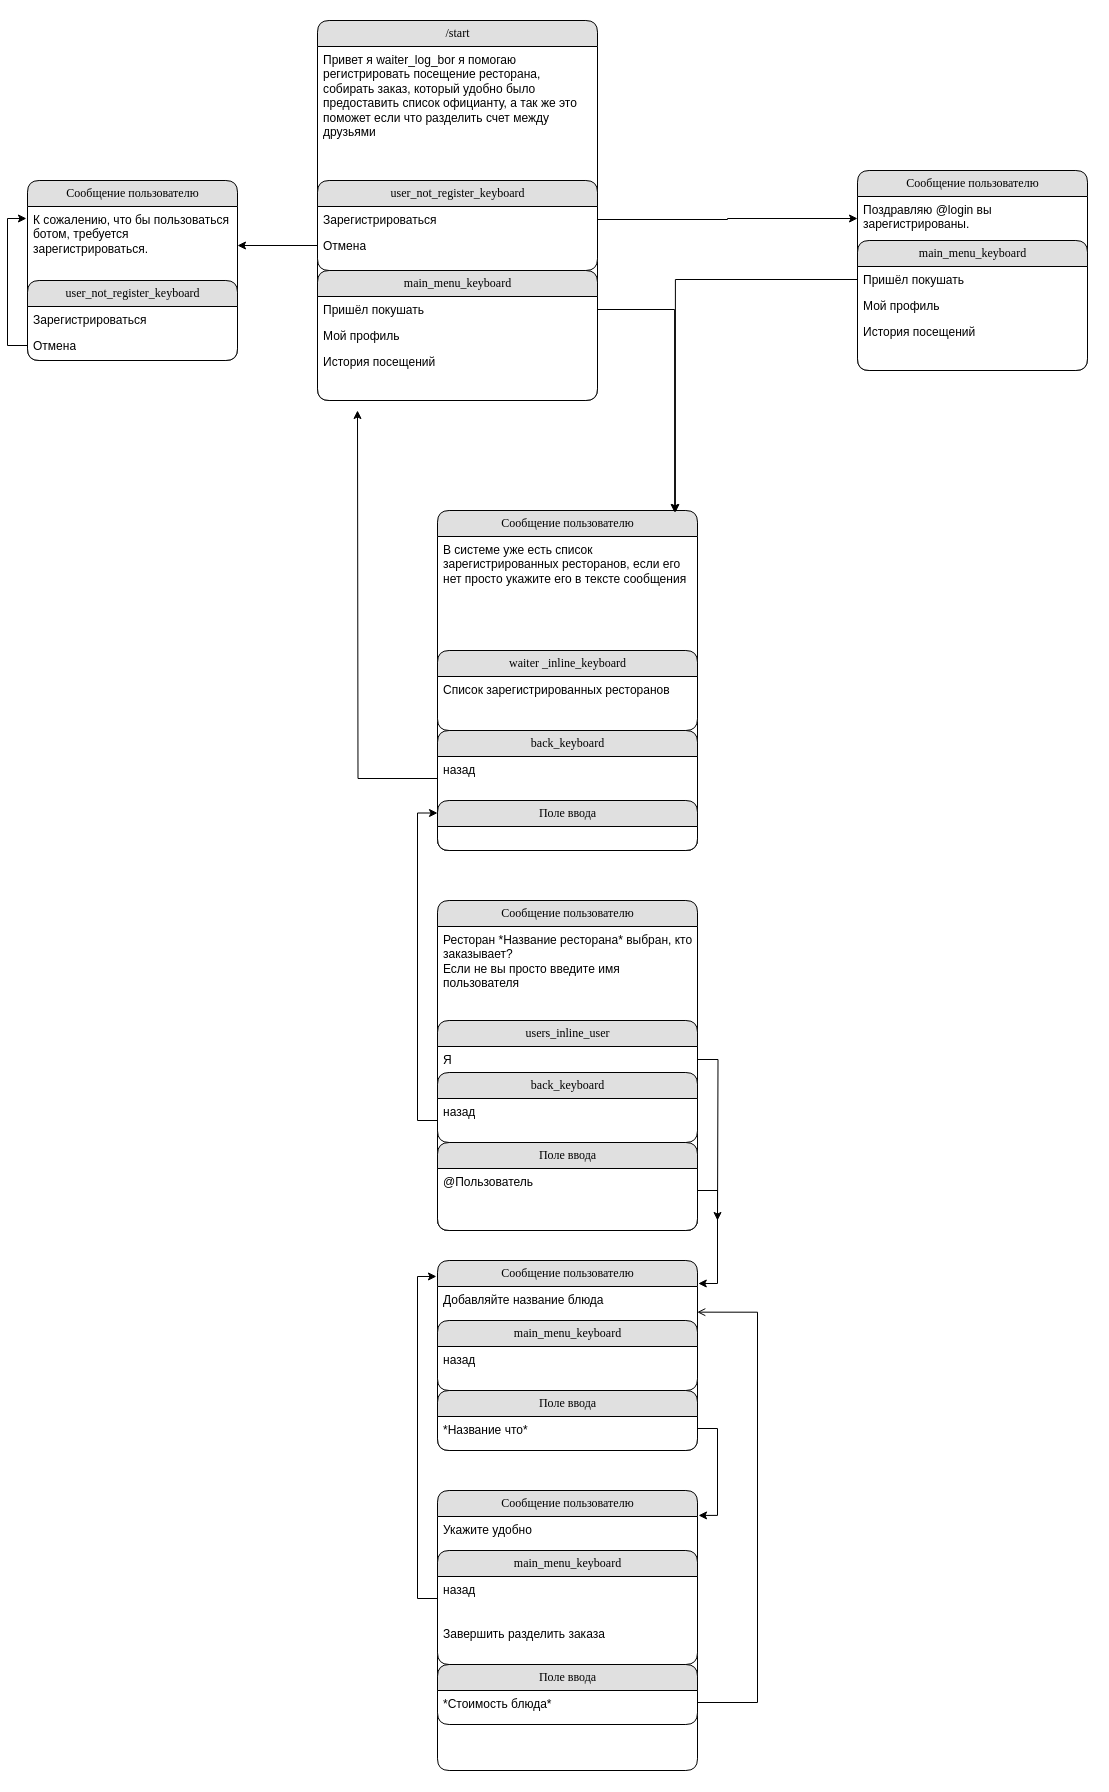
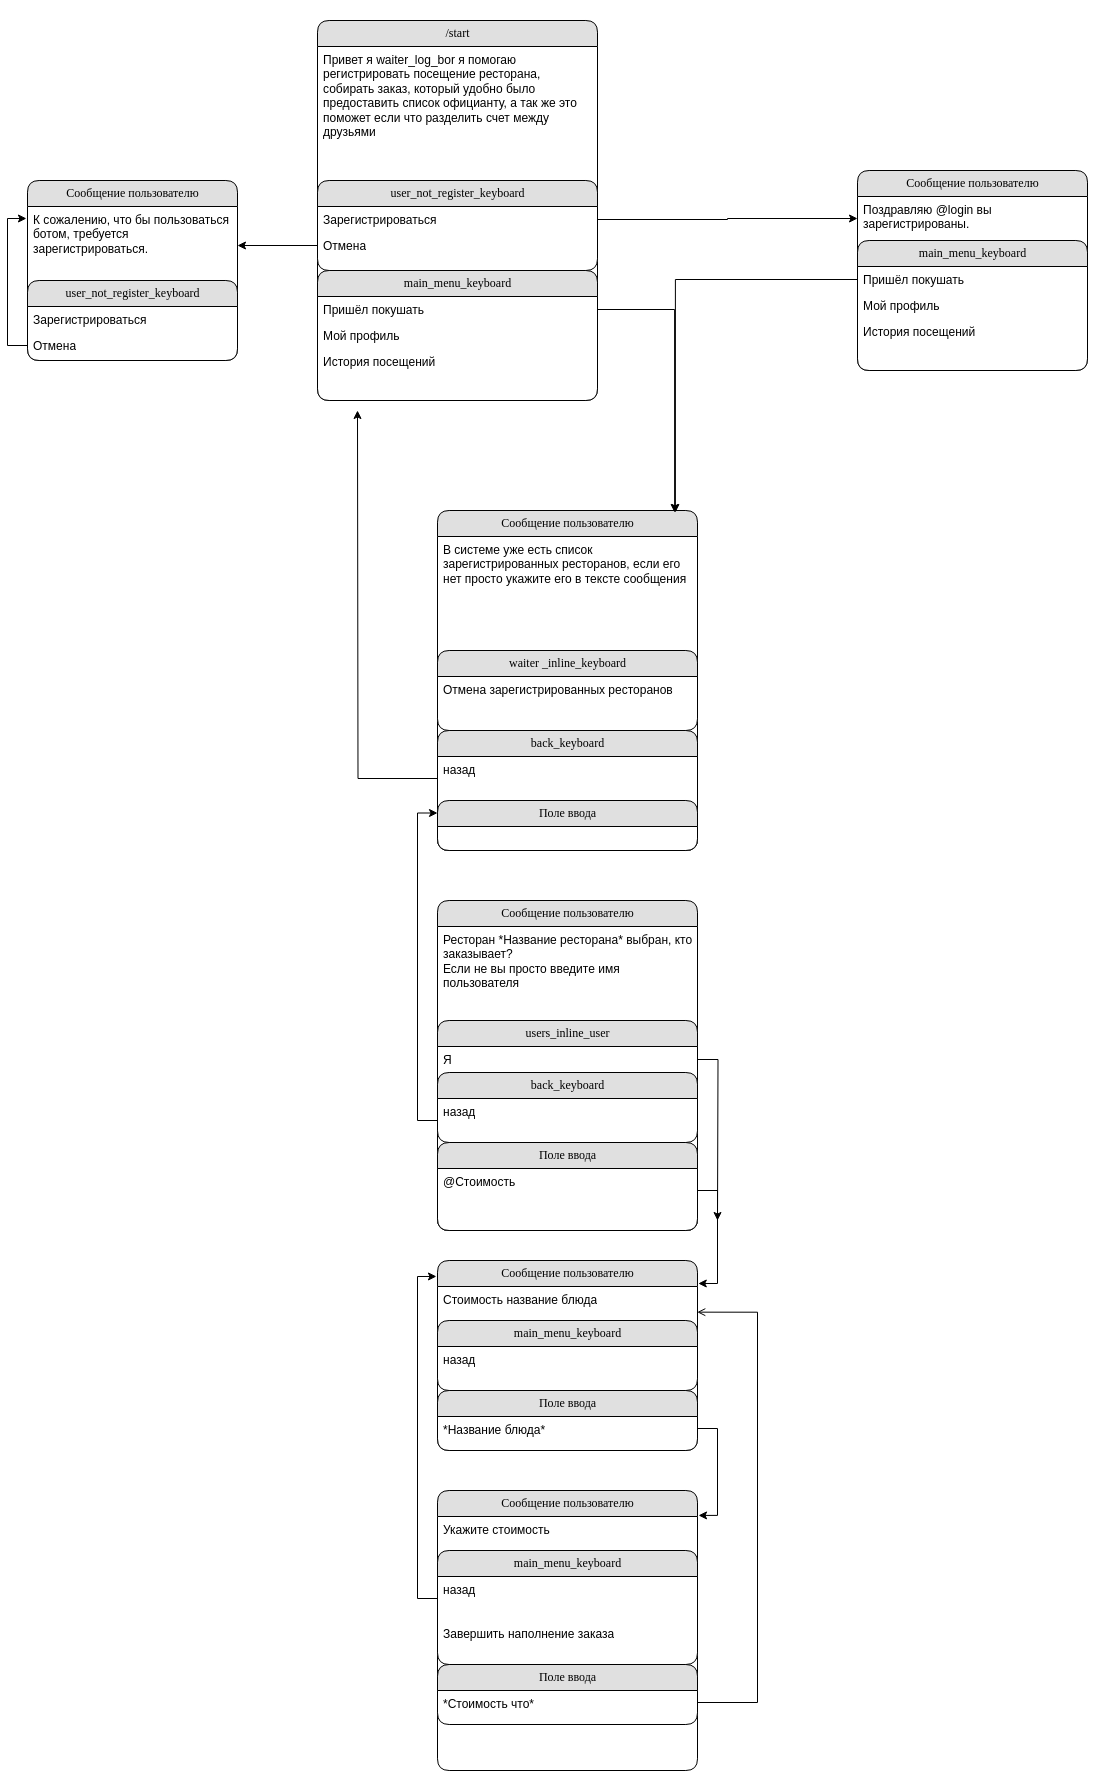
- <mxCell id="28" value="Список зарегистрированных ресторанов" style="text;html=1;strokeColor=none;fillColor=none;spacingLeft=4;spacingRight=4;whiteSpace=wrap;overflow=hidden;rotatable=0;points=[[0,0.5],[1,0.5]];portConstraint=eastwest;" parent="27" vertex="1"><mxGeometry y="26" width="260" height="44" as="geometry" /></mxCell>
+ <mxCell id="28" value="Отмена зарегистрированных ресторанов" style="text;html=1;strokeColor=none;fillColor=none;spacingLeft=4;spacingRight=4;whiteSpace=wrap;overflow=hidden;rotatable=0;points=[[0,0.5],[1,0.5]];portConstraint=eastwest;" parent="27" vertex="1"><mxGeometry y="26" width="260" height="44" as="geometry" /></mxCell>
- <mxCell id="43" value="@Пользователь" style="text;html=1;strokeColor=none;fillColor=none;spacingLeft=4;spacingRight=4;whiteSpace=wrap;overflow=hidden;rotatable=0;points=[[0,0.5],[1,0.5]];portConstraint=eastwest;" parent="42" vertex="1"><mxGeometry y="26" width="260" height="44" as="geometry" /></mxCell>
+ <mxCell id="43" value="@Стоимость" style="text;html=1;strokeColor=none;fillColor=none;spacingLeft=4;spacingRight=4;whiteSpace=wrap;overflow=hidden;rotatable=0;points=[[0,0.5],[1,0.5]];portConstraint=eastwest;" parent="42" vertex="1"><mxGeometry y="26" width="260" height="44" as="geometry" /></mxCell>
- <mxCell id="46" value="&lt;div&gt;Добавляйте название блюда&lt;/div&gt;" style="text;html=1;strokeColor=none;fillColor=none;spacingLeft=4;spacingRight=4;whiteSpace=wrap;overflow=hidden;rotatable=0;points=[[0,0.5],[1,0.5]];portConstraint=eastwest;" parent="45" vertex="1"><mxGeometry y="26" width="260" height="34" as="geometry" /></mxCell>
+ <mxCell id="46" value="&lt;div&gt;Стоимость название блюда&lt;/div&gt;" style="text;html=1;strokeColor=none;fillColor=none;spacingLeft=4;spacingRight=4;whiteSpace=wrap;overflow=hidden;rotatable=0;points=[[0,0.5],[1,0.5]];portConstraint=eastwest;" parent="45" vertex="1"><mxGeometry y="26" width="260" height="34" as="geometry" /></mxCell>
- <mxCell id="50" value="*Название что*" style="text;html=1;strokeColor=none;fillColor=none;spacingLeft=4;spacingRight=4;whiteSpace=wrap;overflow=hidden;rotatable=0;points=[[0,0.5],[1,0.5]];portConstraint=eastwest;" parent="49" vertex="1"><mxGeometry y="26" width="260" height="24" as="geometry" /></mxCell>
+ <mxCell id="50" value="*Название блюда*" style="text;html=1;strokeColor=none;fillColor=none;spacingLeft=4;spacingRight=4;whiteSpace=wrap;overflow=hidden;rotatable=0;points=[[0,0.5],[1,0.5]];portConstraint=eastwest;" parent="49" vertex="1"><mxGeometry y="26" width="260" height="24" as="geometry" /></mxCell>
- <mxCell id="52" value="Укажите удобно" style="text;html=1;strokeColor=none;fillColor=none;spacingLeft=4;spacingRight=4;whiteSpace=wrap;overflow=hidden;rotatable=0;points=[[0,0.5],[1,0.5]];portConstraint=eastwest;" vertex="1" parent="51"><mxGeometry y="26" width="260" height="34" as="geometry" /></mxCell>
+ <mxCell id="52" value="Укажите стоимость" style="text;html=1;strokeColor=none;fillColor=none;spacingLeft=4;spacingRight=4;whiteSpace=wrap;overflow=hidden;rotatable=0;points=[[0,0.5],[1,0.5]];portConstraint=eastwest;" vertex="1" parent="51"><mxGeometry y="26" width="260" height="34" as="geometry" /></mxCell>
- <mxCell id="55" value="Завершить разделить заказа" style="text;html=1;strokeColor=none;fillColor=none;spacingLeft=4;spacingRight=4;whiteSpace=wrap;overflow=hidden;rotatable=0;points=[[0,0.5],[1,0.5]];portConstraint=eastwest;" vertex="1" parent="53"><mxGeometry y="70" width="260" height="44" as="geometry" /></mxCell>
+ <mxCell id="55" value="Завершить наполнение заказа" style="text;html=1;strokeColor=none;fillColor=none;spacingLeft=4;spacingRight=4;whiteSpace=wrap;overflow=hidden;rotatable=0;points=[[0,0.5],[1,0.5]];portConstraint=eastwest;" vertex="1" parent="53"><mxGeometry y="70" width="260" height="44" as="geometry" /></mxCell>
- <mxCell id="57" value="*Стоимость блюда*" style="text;html=1;strokeColor=none;fillColor=none;spacingLeft=4;spacingRight=4;whiteSpace=wrap;overflow=hidden;rotatable=0;points=[[0,0.5],[1,0.5]];portConstraint=eastwest;" vertex="1" parent="56"><mxGeometry y="26" width="260" height="24" as="geometry" /></mxCell>
+ <mxCell id="57" value="*Стоимость что*" style="text;html=1;strokeColor=none;fillColor=none;spacingLeft=4;spacingRight=4;whiteSpace=wrap;overflow=hidden;rotatable=0;points=[[0,0.5],[1,0.5]];portConstraint=eastwest;" vertex="1" parent="56"><mxGeometry y="26" width="260" height="24" as="geometry" /></mxCell>
